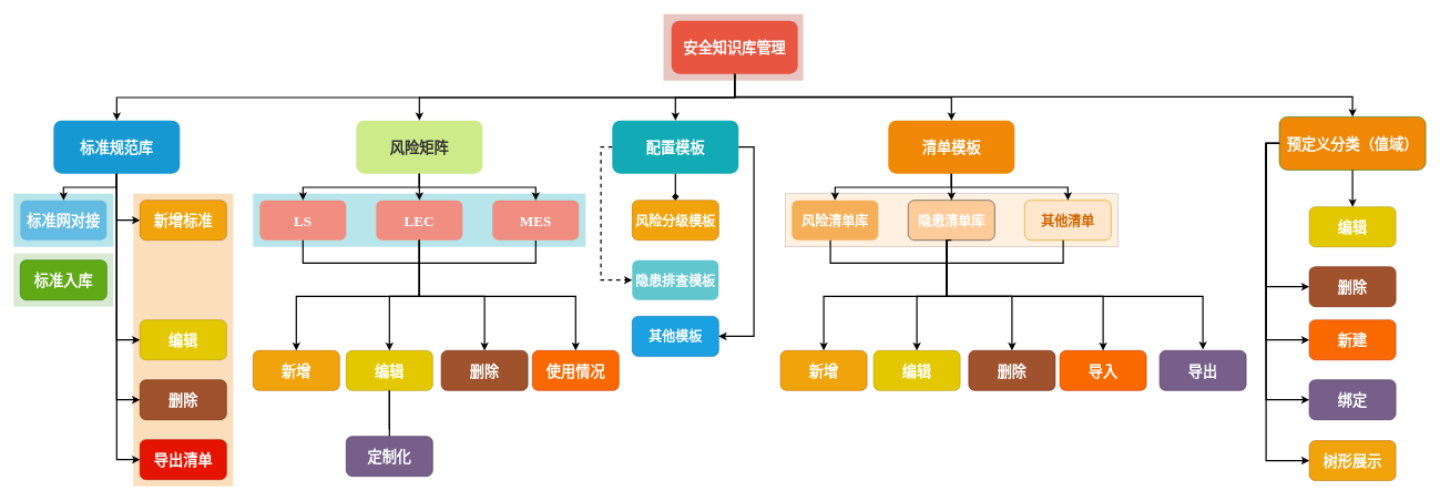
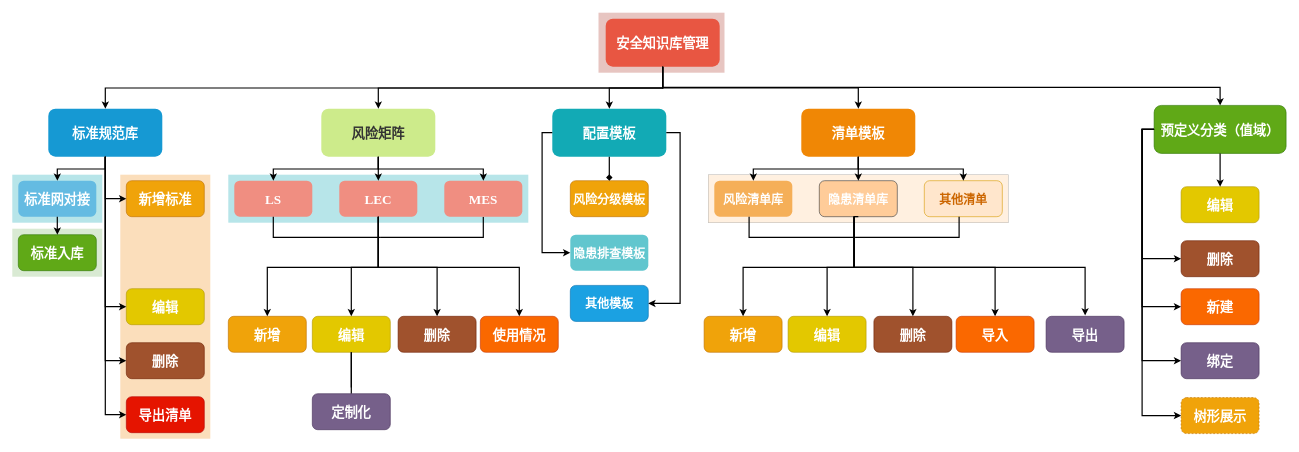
- <mxCell id="73" value="预定义分类（值域）" style="rounded=1;fillColor=#f08705;strokeColor=#2D7600;fontColor=#ffffff;fontStyle=1;fontFamily=Tahoma;fontSize=22;" vertex="1" parent="1"><mxGeometry x="1923" y="175" width="220" height="80" as="geometry" /></mxCell>
+ <mxCell id="73" value="预定义分类（值域）" style="rounded=1;fillColor=#60a917;strokeColor=#2D7600;fontColor=#ffffff;fontStyle=1;fontFamily=Tahoma;fontSize=22;" vertex="1" parent="1"><mxGeometry x="1923" y="175" width="220" height="80" as="geometry" /></mxCell>
- <mxCell id="36" value="" style="edgeStyle=elbowEdgeStyle;elbow=horizontal;strokeWidth=2;rounded=0;exitX=0;exitY=0.5;exitDx=0;exitDy=0;dashed=1;" parent="1" source="11" target="25" edge="1"><mxGeometry x="-23" y="135.5" width="100" height="100" as="geometry"><mxPoint x="-50" y="80.5" as="sourcePoint" /><mxPoint x="50" y="-19.5" as="targetPoint" /><Array as="points"><mxPoint x="903" y="315" /></Array></mxGeometry></mxCell>
+ <mxCell id="36" value="" style="edgeStyle=elbowEdgeStyle;elbow=horizontal;strokeWidth=2;rounded=0;exitX=0;exitY=0.5;exitDx=0;exitDy=0;" parent="1" source="11" target="25" edge="1"><mxGeometry x="-23" y="135.5" width="100" height="100" as="geometry"><mxPoint x="-50" y="80.5" as="sourcePoint" /><mxPoint x="50" y="-19.5" as="targetPoint" /><Array as="points"><mxPoint x="903" y="315" /></Array></mxGeometry></mxCell>
+ <mxCell id="44" value="" style="edgeStyle=elbowEdgeStyle;elbow=vertical;rounded=0;strokeWidth=2" parent="1" source="14" target="15" edge="1"><mxGeometry x="-23" y="135.5" width="100" height="100" as="geometry"><mxPoint x="-50" y="80.5" as="sourcePoint" /><mxPoint x="50" y="-19.5" as="targetPoint" /></mxGeometry></mxCell>
- <mxCell id="82" value="树形展示" style="rounded=1;fillColor=#f0a30a;strokeColor=#BD7000;fontColor=#FFFFFF;fontStyle=1;fontFamily=Tahoma;fontSize=22;" vertex="1" parent="1"><mxGeometry x="1968" y="662" width="130" height="60" as="geometry" /></mxCell>
+ <mxCell id="82" value="树形展示" style="rounded=1;fillColor=#f0a30a;strokeColor=#BD7000;fontColor=#FFFFFF;fontStyle=1;fontFamily=Tahoma;fontSize=22;dashed=1;" vertex="1" parent="1"><mxGeometry x="1968" y="662" width="130" height="60" as="geometry" /></mxCell>
